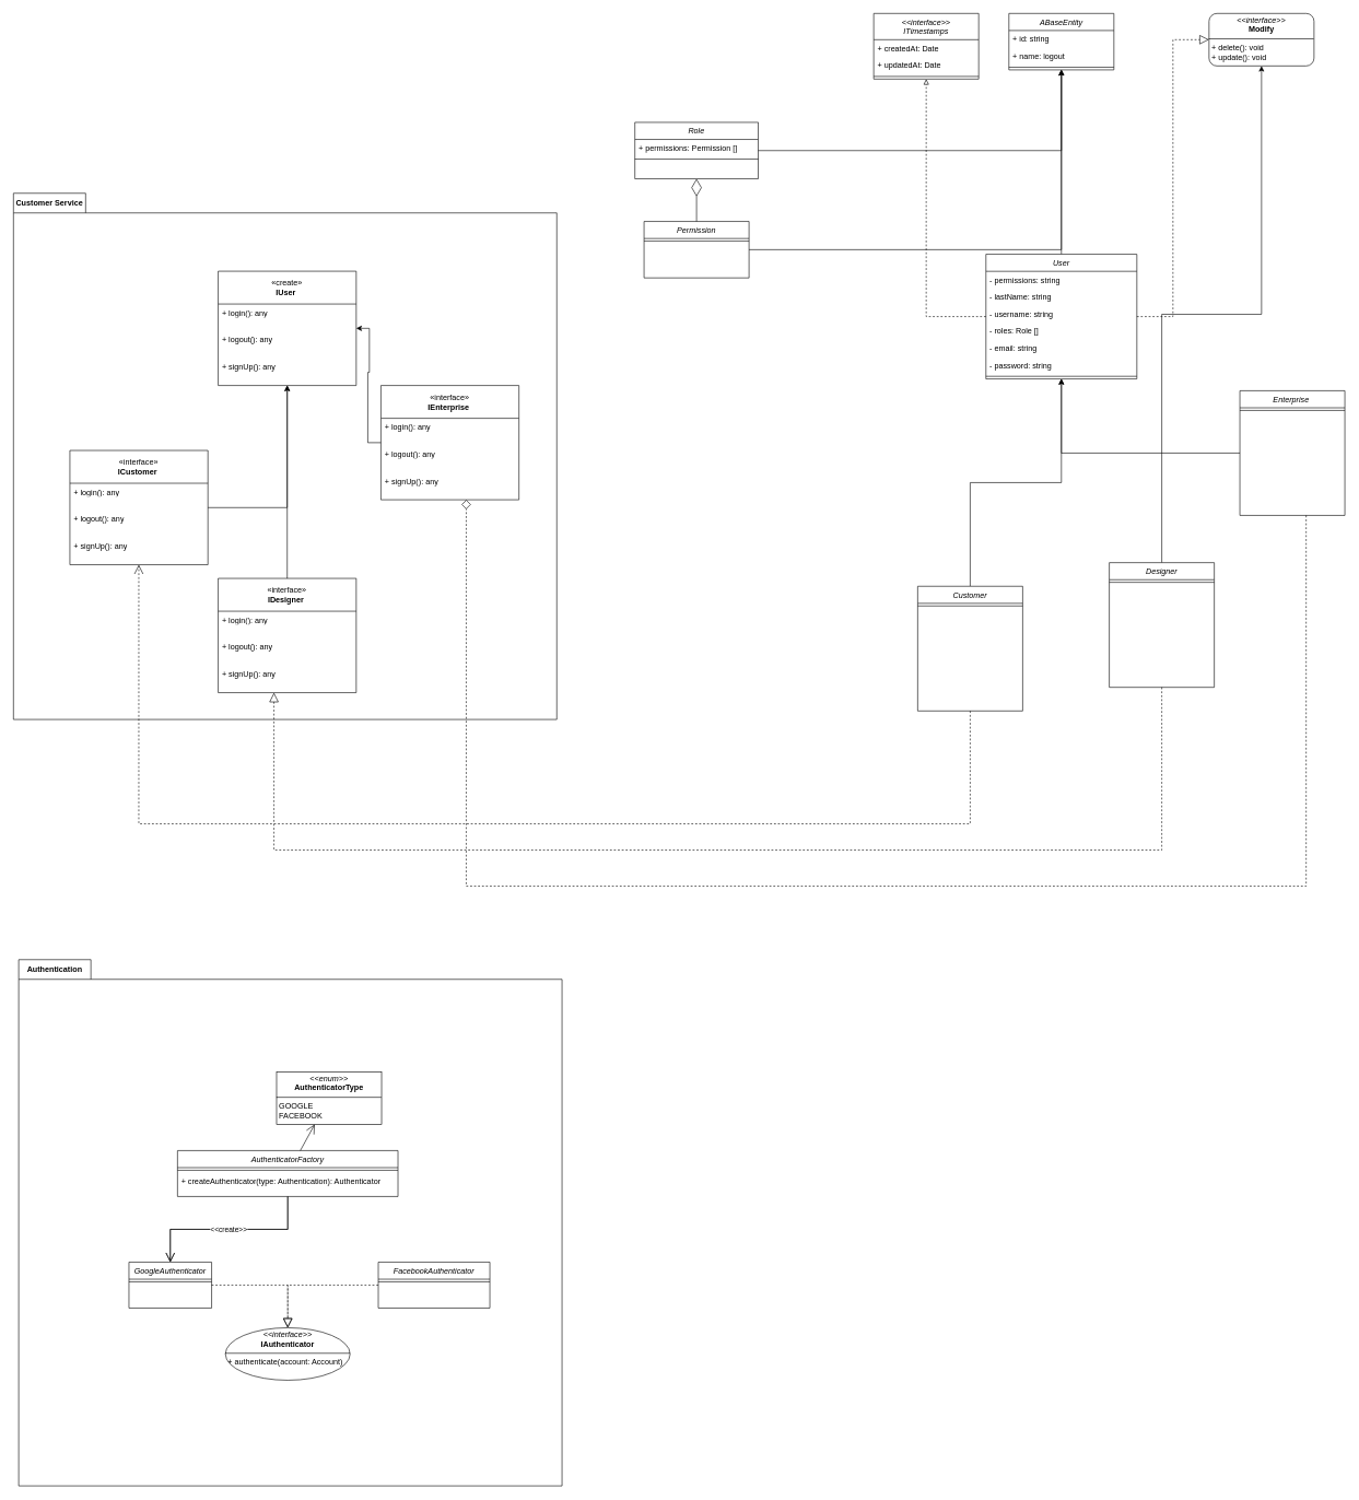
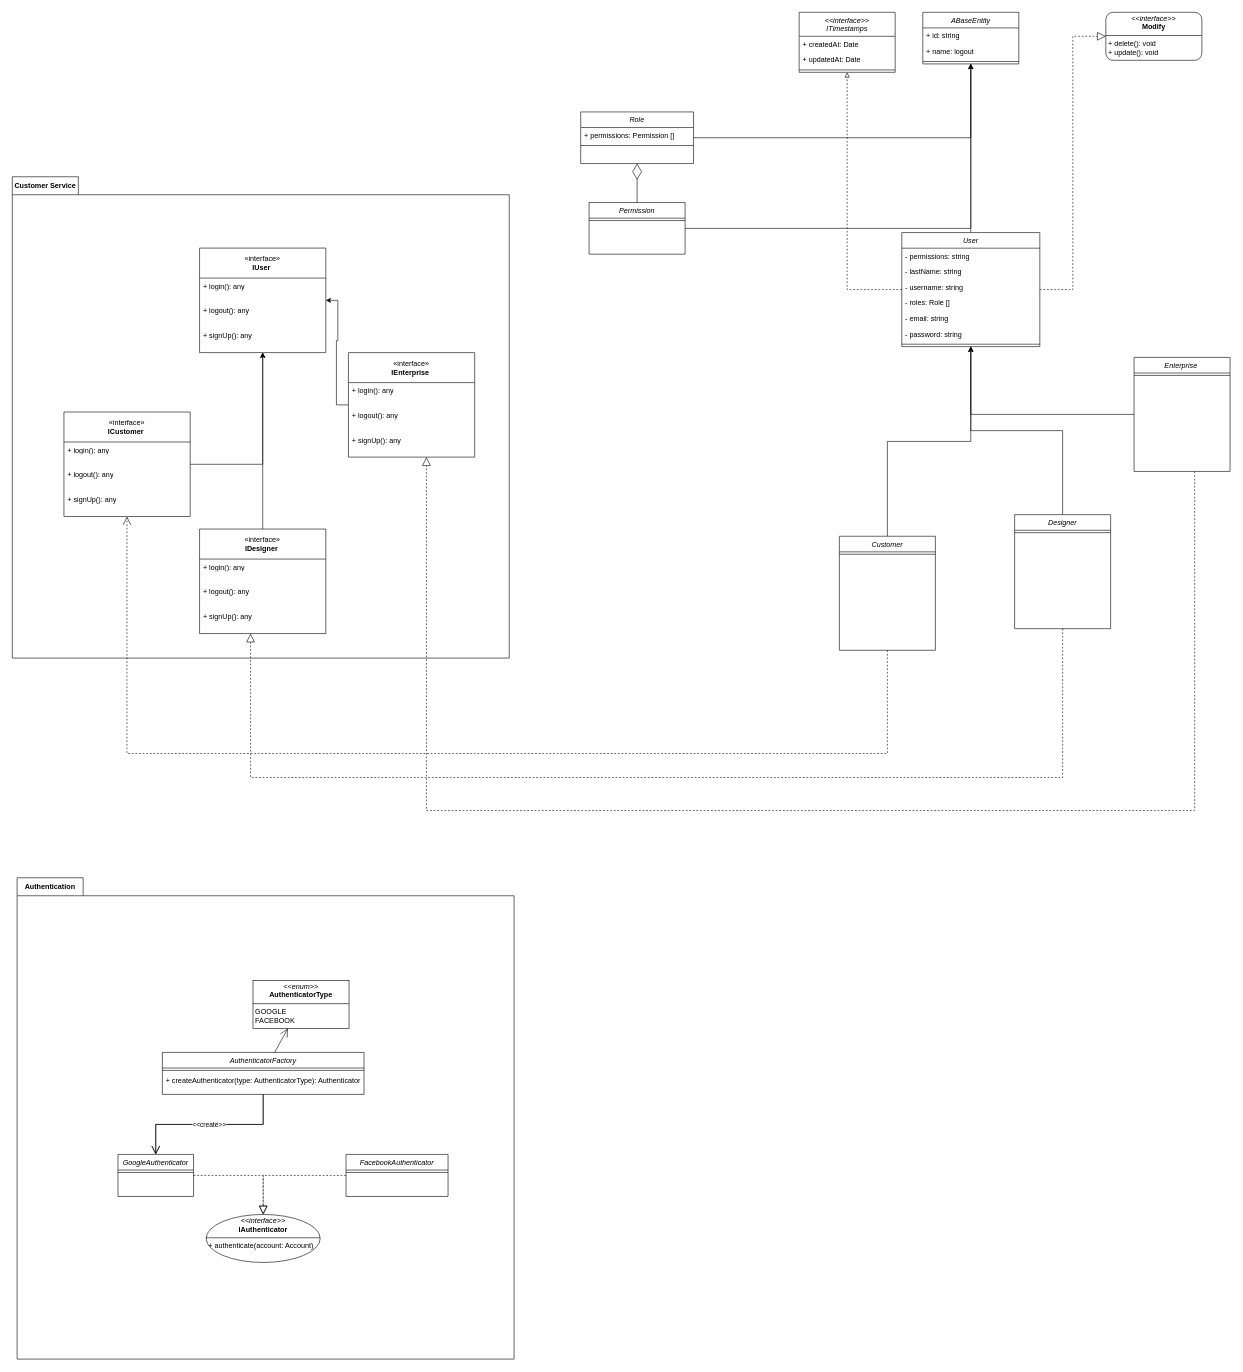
- <mxCell id="58" value="«create»&lt;br&gt;&lt;b&gt;IUser&amp;nbsp;&lt;/b&gt;" style="swimlane;fontStyle=0;childLayout=stackLayout;horizontal=1;startSize=50;fillColor=none;horizontalStack=0;resizeParent=1;resizeParentMax=0;resizeLast=0;collapsible=1;marginBottom=0;whiteSpace=wrap;html=1;" vertex="1" parent="56"><mxGeometry x="312.001" y="118.847" width="210.37" height="174.15" as="geometry" /></mxCell>
+ <mxCell id="58" value="«interface»&lt;br&gt;&lt;b&gt;IUser&amp;nbsp;&lt;/b&gt;" style="swimlane;fontStyle=0;childLayout=stackLayout;horizontal=1;startSize=50;fillColor=none;horizontalStack=0;resizeParent=1;resizeParentMax=0;resizeLast=0;collapsible=1;marginBottom=0;whiteSpace=wrap;html=1;" vertex="1" parent="56"><mxGeometry x="312.001" y="118.847" width="210.37" height="174.15" as="geometry" /></mxCell>
- <mxCell id="48" style="edgeStyle=orthogonalEdgeStyle;rounded=0;orthogonalLoop=1;jettySize=auto;html=1;" edge="1" parent="1" source="49" target="26"><mxGeometry relative="1" as="geometry" /></mxCell>
+ <mxCell id="48" style="edgeStyle=orthogonalEdgeStyle;rounded=0;orthogonalLoop=1;jettySize=auto;html=1;" edge="1" parent="1" source="49" target="33"><mxGeometry relative="1" as="geometry" /></mxCell>
- <mxCell id="79" value="" style="endArrow=diamond;dashed=1;endFill=0;endSize=12;html=1;rounded=0;edgeStyle=orthogonalEdgeStyle;" edge="1" parent="1" source="52" target="73"><mxGeometry width="160" relative="1" as="geometry"><mxPoint x="1780" y="1057" as="sourcePoint" /><mxPoint x="427" y="1065" as="targetPoint" /><Array as="points"><mxPoint x="1990" y="1350" /><mxPoint x="710" y="1350" /></Array></mxGeometry></mxCell>
+ <mxCell id="79" value="" style="endArrow=block;dashed=1;endFill=0;endSize=12;html=1;rounded=0;edgeStyle=orthogonalEdgeStyle;" edge="1" parent="1" source="52" target="73"><mxGeometry width="160" relative="1" as="geometry"><mxPoint x="1780" y="1057" as="sourcePoint" /><mxPoint x="427" y="1065" as="targetPoint" /><Array as="points"><mxPoint x="1990" y="1350" /><mxPoint x="710" y="1350" /></Array></mxGeometry></mxCell>
- <mxCell id="7" value="+ createAuthenticator(type: Authentication): Authenticator" style="text;strokeColor=none;fillColor=none;align=left;verticalAlign=top;spacingLeft=4;spacingRight=4;overflow=hidden;rotatable=0;points=[[0,0.5],[1,0.5]];portConstraint=eastwest;whiteSpace=wrap;html=1;" vertex="1" parent="5"><mxGeometry y="34" width="336" height="36" as="geometry" /></mxCell>
+ <mxCell id="7" value="+ createAuthenticator(type: AuthenticatorType): Authenticator" style="text;strokeColor=none;fillColor=none;align=left;verticalAlign=top;spacingLeft=4;spacingRight=4;overflow=hidden;rotatable=0;points=[[0,0.5],[1,0.5]];portConstraint=eastwest;whiteSpace=wrap;html=1;" vertex="1" parent="5"><mxGeometry y="34" width="336" height="36" as="geometry" /></mxCell>
